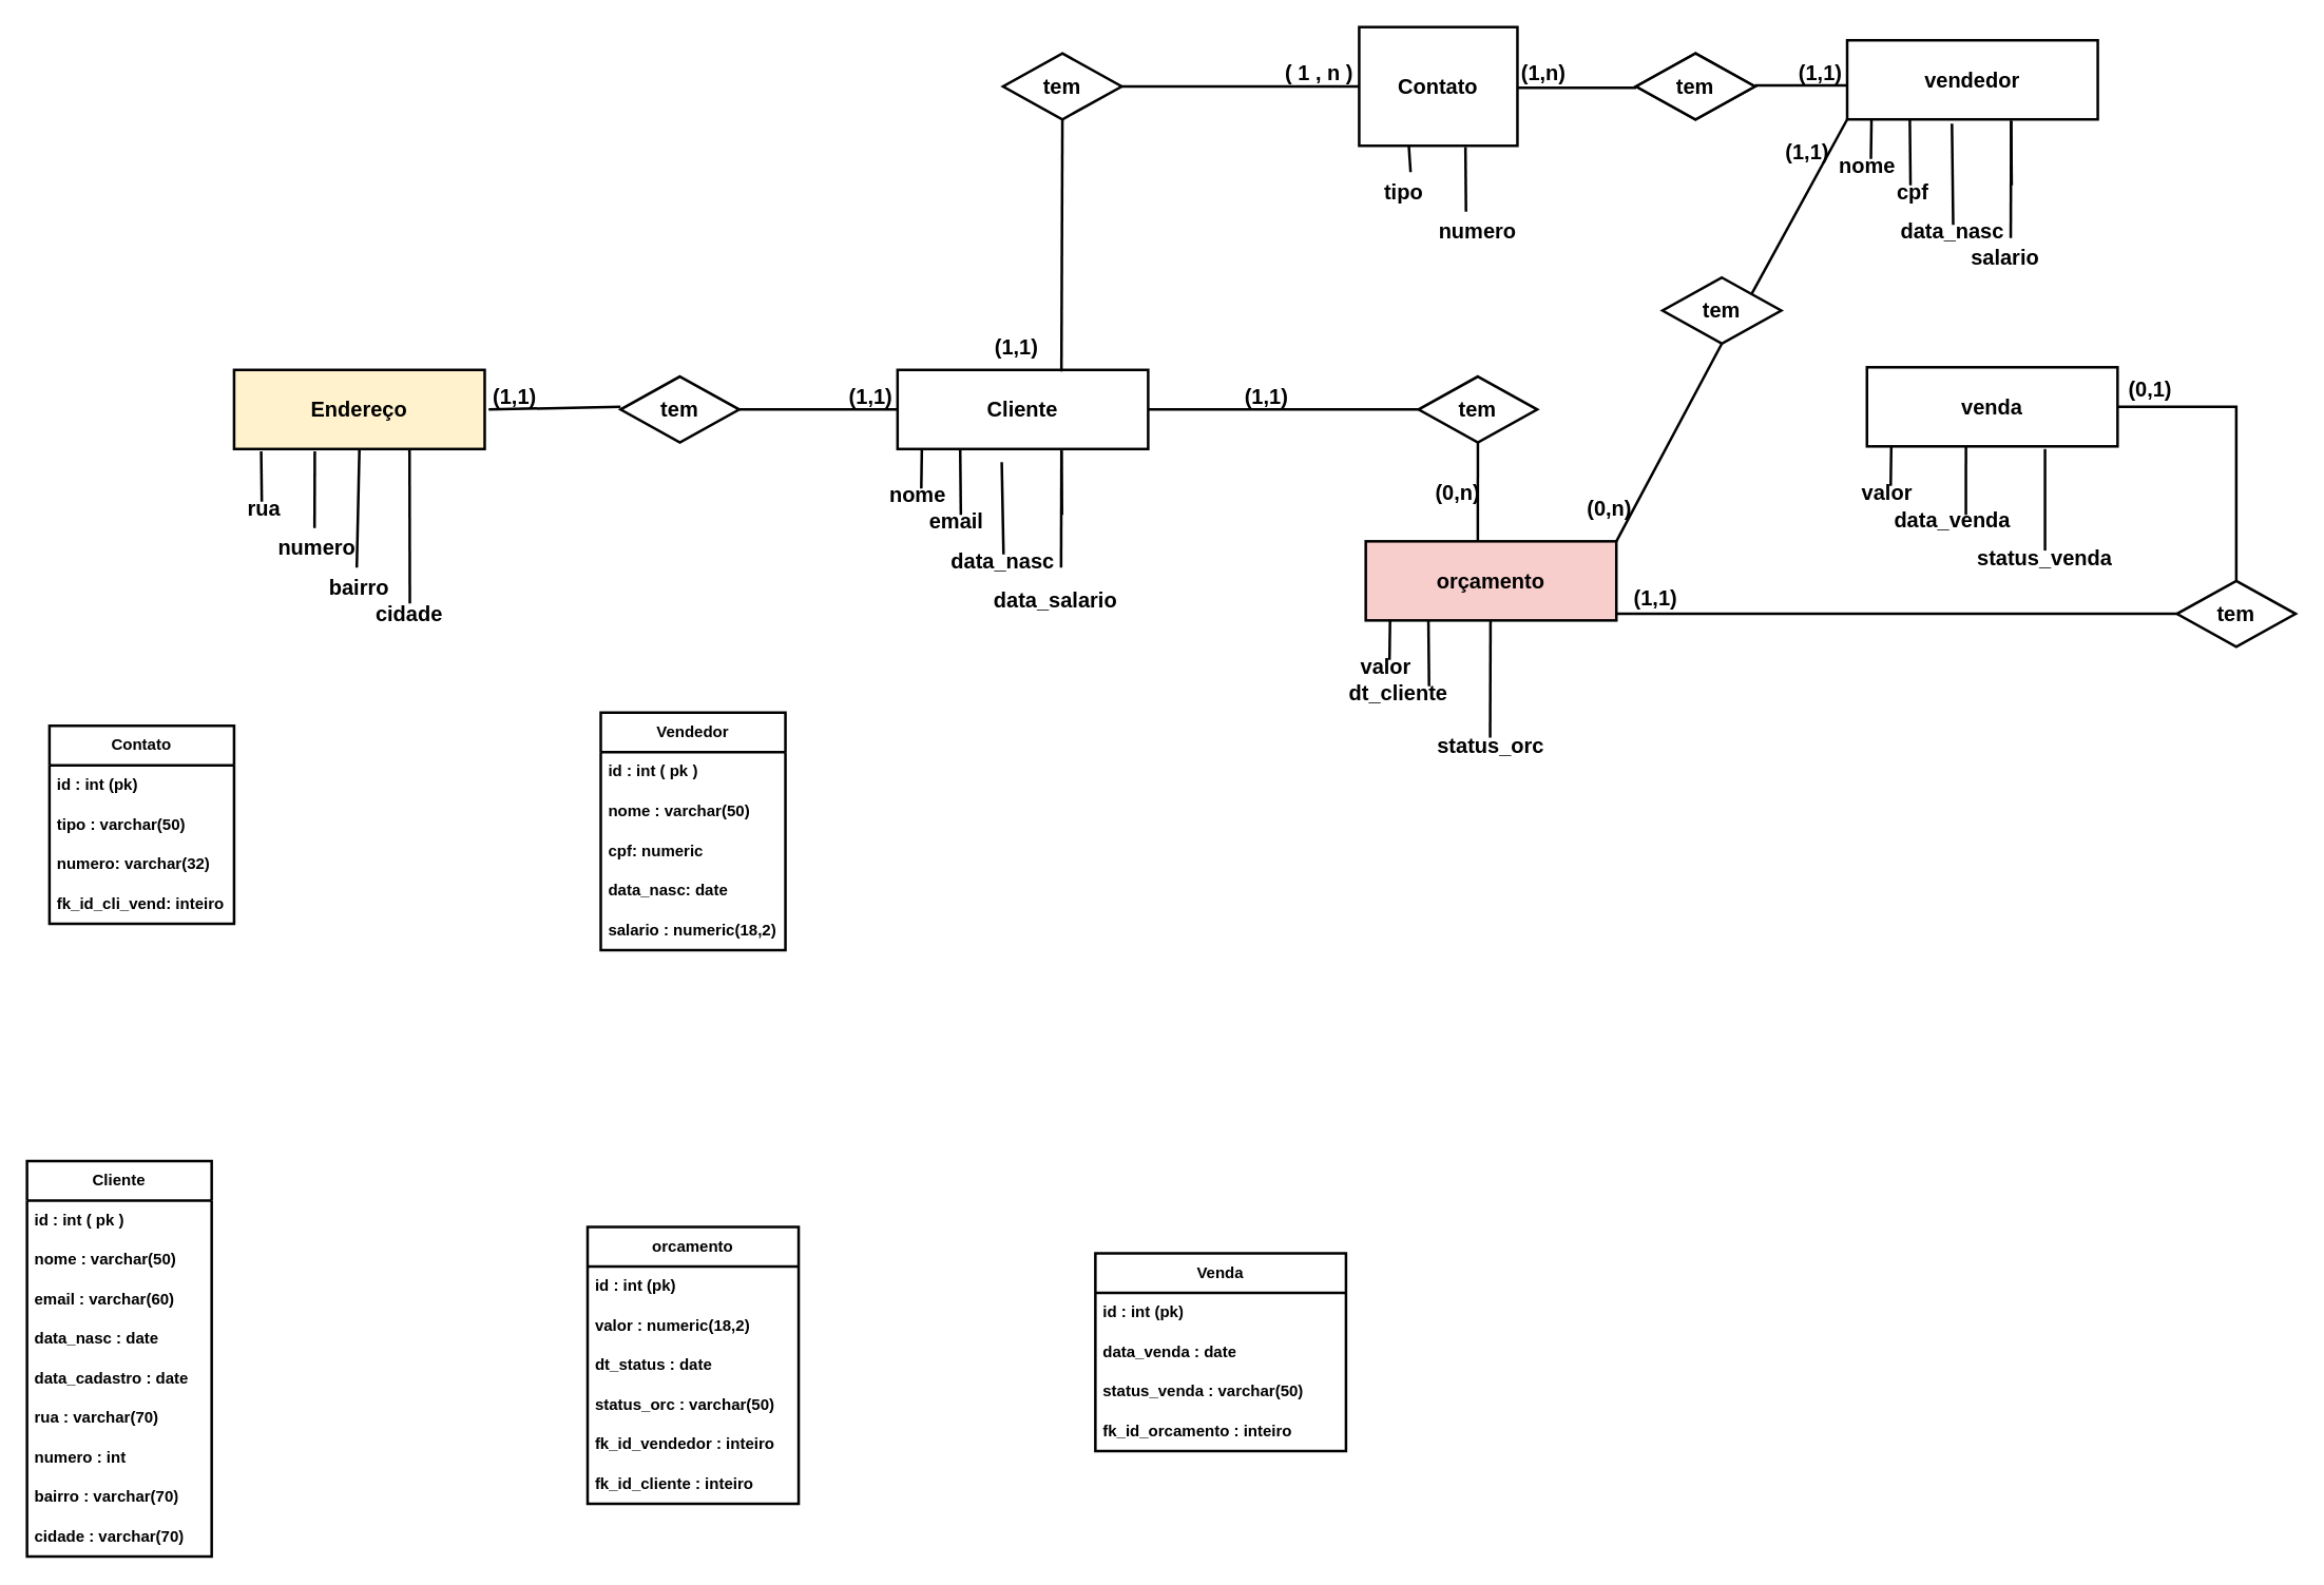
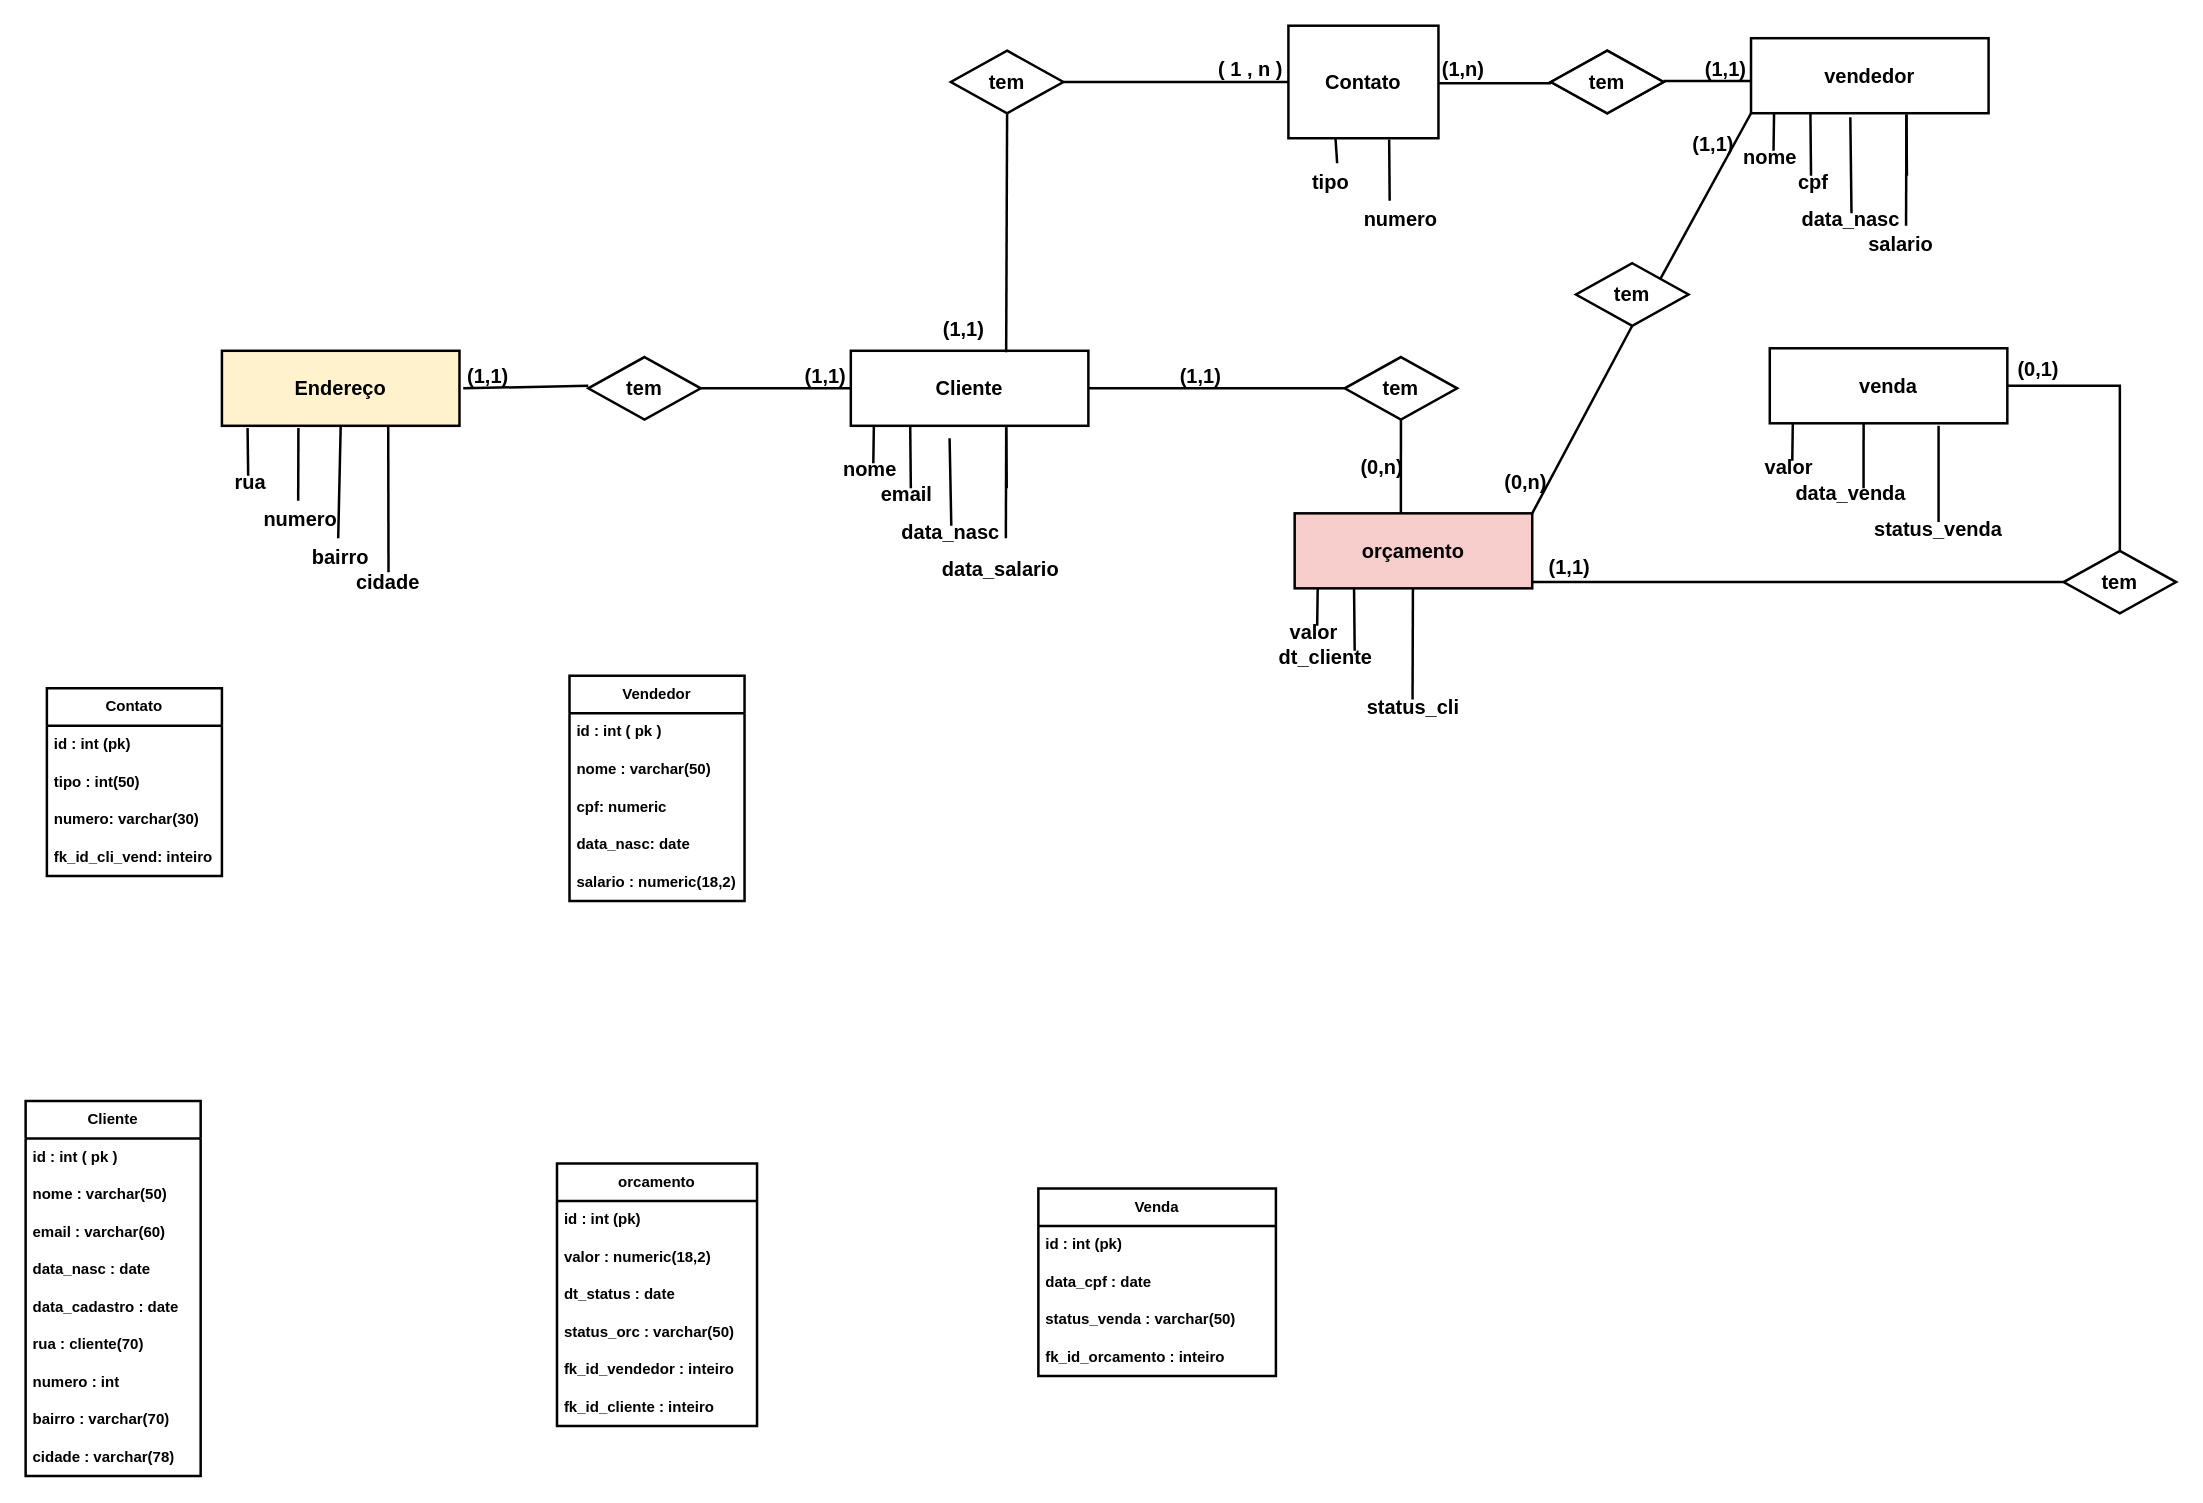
- <mxCell id="65" value="status_orc" style="text;html=1;align=center;verticalAlign=middle;whiteSpace=wrap;rounded=0;fontSize=16;strokeWidth=2;fontStyle=1" vertex="1" parent="1"><mxGeometry x="1100" y="550" width="60" height="30" as="geometry" /></mxCell>
+ <mxCell id="65" value="status_cli" style="text;html=1;align=center;verticalAlign=middle;whiteSpace=wrap;rounded=0;fontSize=16;strokeWidth=2;fontStyle=1" vertex="1" parent="1"><mxGeometry x="1100" y="550" width="60" height="30" as="geometry" /></mxCell>
- <mxCell id="100" value="tipo : varchar(50)" style="text;strokeColor=none;fillColor=none;align=left;verticalAlign=middle;spacingLeft=4;spacingRight=4;overflow=hidden;points=[[0,0.5],[1,0.5]];portConstraint=eastwest;rotatable=0;whiteSpace=wrap;html=1;fontStyle=1;strokeWidth=2;" vertex="1" parent="98"><mxGeometry y="60" width="140" height="30" as="geometry" /></mxCell>
+ <mxCell id="100" value="tipo : int(50)" style="text;strokeColor=none;fillColor=none;align=left;verticalAlign=middle;spacingLeft=4;spacingRight=4;overflow=hidden;points=[[0,0.5],[1,0.5]];portConstraint=eastwest;rotatable=0;whiteSpace=wrap;html=1;fontStyle=1;strokeWidth=2;" vertex="1" parent="98"><mxGeometry y="60" width="140" height="30" as="geometry" /></mxCell>
- <mxCell id="101" value="numero: varchar(32)" style="text;strokeColor=none;fillColor=none;align=left;verticalAlign=middle;spacingLeft=4;spacingRight=4;overflow=hidden;points=[[0,0.5],[1,0.5]];portConstraint=eastwest;rotatable=0;whiteSpace=wrap;html=1;fontStyle=1;strokeWidth=2;" vertex="1" parent="98"><mxGeometry y="90" width="140" height="30" as="geometry" /></mxCell>
+ <mxCell id="101" value="numero: varchar(30)" style="text;strokeColor=none;fillColor=none;align=left;verticalAlign=middle;spacingLeft=4;spacingRight=4;overflow=hidden;points=[[0,0.5],[1,0.5]];portConstraint=eastwest;rotatable=0;whiteSpace=wrap;html=1;fontStyle=1;strokeWidth=2;" vertex="1" parent="98"><mxGeometry y="90" width="140" height="30" as="geometry" /></mxCell>
- <mxCell id="112" value="data_venda : date" style="text;strokeColor=none;fillColor=none;align=left;verticalAlign=middle;spacingLeft=4;spacingRight=4;overflow=hidden;points=[[0,0.5],[1,0.5]];portConstraint=eastwest;rotatable=0;whiteSpace=wrap;html=1;fontStyle=1;strokeWidth=2;" vertex="1" parent="110"><mxGeometry y="60" width="190" height="30" as="geometry" /></mxCell>
+ <mxCell id="112" value="data_cpf : date" style="text;strokeColor=none;fillColor=none;align=left;verticalAlign=middle;spacingLeft=4;spacingRight=4;overflow=hidden;points=[[0,0.5],[1,0.5]];portConstraint=eastwest;rotatable=0;whiteSpace=wrap;html=1;fontStyle=1;strokeWidth=2;" vertex="1" parent="110"><mxGeometry y="60" width="190" height="30" as="geometry" /></mxCell>
- <mxCell id="88" value="rua : varchar(70)" style="text;strokeColor=none;fillColor=none;align=left;verticalAlign=middle;spacingLeft=4;spacingRight=4;overflow=hidden;points=[[0,0.5],[1,0.5]];portConstraint=eastwest;rotatable=0;whiteSpace=wrap;html=1;fontStyle=1;strokeWidth=2;" vertex="1" parent="82"><mxGeometry y="180" width="140" height="30" as="geometry" /></mxCell>
+ <mxCell id="88" value="rua : cliente(70)" style="text;strokeColor=none;fillColor=none;align=left;verticalAlign=middle;spacingLeft=4;spacingRight=4;overflow=hidden;points=[[0,0.5],[1,0.5]];portConstraint=eastwest;rotatable=0;whiteSpace=wrap;html=1;fontStyle=1;strokeWidth=2;" vertex="1" parent="82"><mxGeometry y="180" width="140" height="30" as="geometry" /></mxCell>
- <mxCell id="91" value="cidade : varchar(70)" style="text;strokeColor=none;fillColor=none;align=left;verticalAlign=middle;spacingLeft=4;spacingRight=4;overflow=hidden;points=[[0,0.5],[1,0.5]];portConstraint=eastwest;rotatable=0;whiteSpace=wrap;html=1;fontStyle=1;strokeWidth=2;" vertex="1" parent="82"><mxGeometry y="270" width="140" height="30" as="geometry" /></mxCell>
+ <mxCell id="91" value="cidade : varchar(78)" style="text;strokeColor=none;fillColor=none;align=left;verticalAlign=middle;spacingLeft=4;spacingRight=4;overflow=hidden;points=[[0,0.5],[1,0.5]];portConstraint=eastwest;rotatable=0;whiteSpace=wrap;html=1;fontStyle=1;strokeWidth=2;" vertex="1" parent="82"><mxGeometry y="270" width="140" height="30" as="geometry" /></mxCell>
